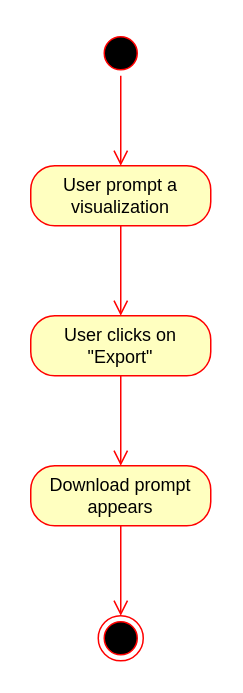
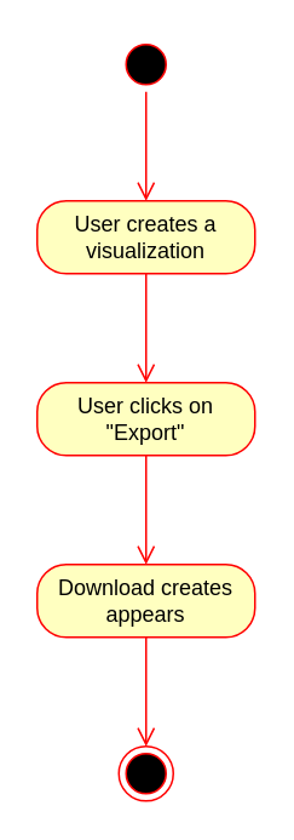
- <mxCell id="4" value="User prompt a visualization" style="rounded=1;whiteSpace=wrap;html=1;arcSize=40;fontColor=#000000;fillColor=#ffffc0;strokeColor=#ff0000;" vertex="1" parent="1"><mxGeometry x="20" y="110" width="120" height="40" as="geometry" /></mxCell>
+ <mxCell id="4" value="User creates a visualization" style="rounded=1;whiteSpace=wrap;html=1;arcSize=40;fontColor=#000000;fillColor=#ffffc0;strokeColor=#ff0000;" vertex="1" parent="1"><mxGeometry x="20" y="110" width="120" height="40" as="geometry" /></mxCell>
- <mxCell id="8" value="Download prompt appears" style="rounded=1;whiteSpace=wrap;html=1;arcSize=40;fontColor=#000000;fillColor=#ffffc0;strokeColor=#ff0000;" vertex="1" parent="1"><mxGeometry x="20" y="310" width="120" height="40" as="geometry" /></mxCell>
+ <mxCell id="8" value="Download creates appears" style="rounded=1;whiteSpace=wrap;html=1;arcSize=40;fontColor=#000000;fillColor=#ffffc0;strokeColor=#ff0000;" vertex="1" parent="1"><mxGeometry x="20" y="310" width="120" height="40" as="geometry" /></mxCell>
